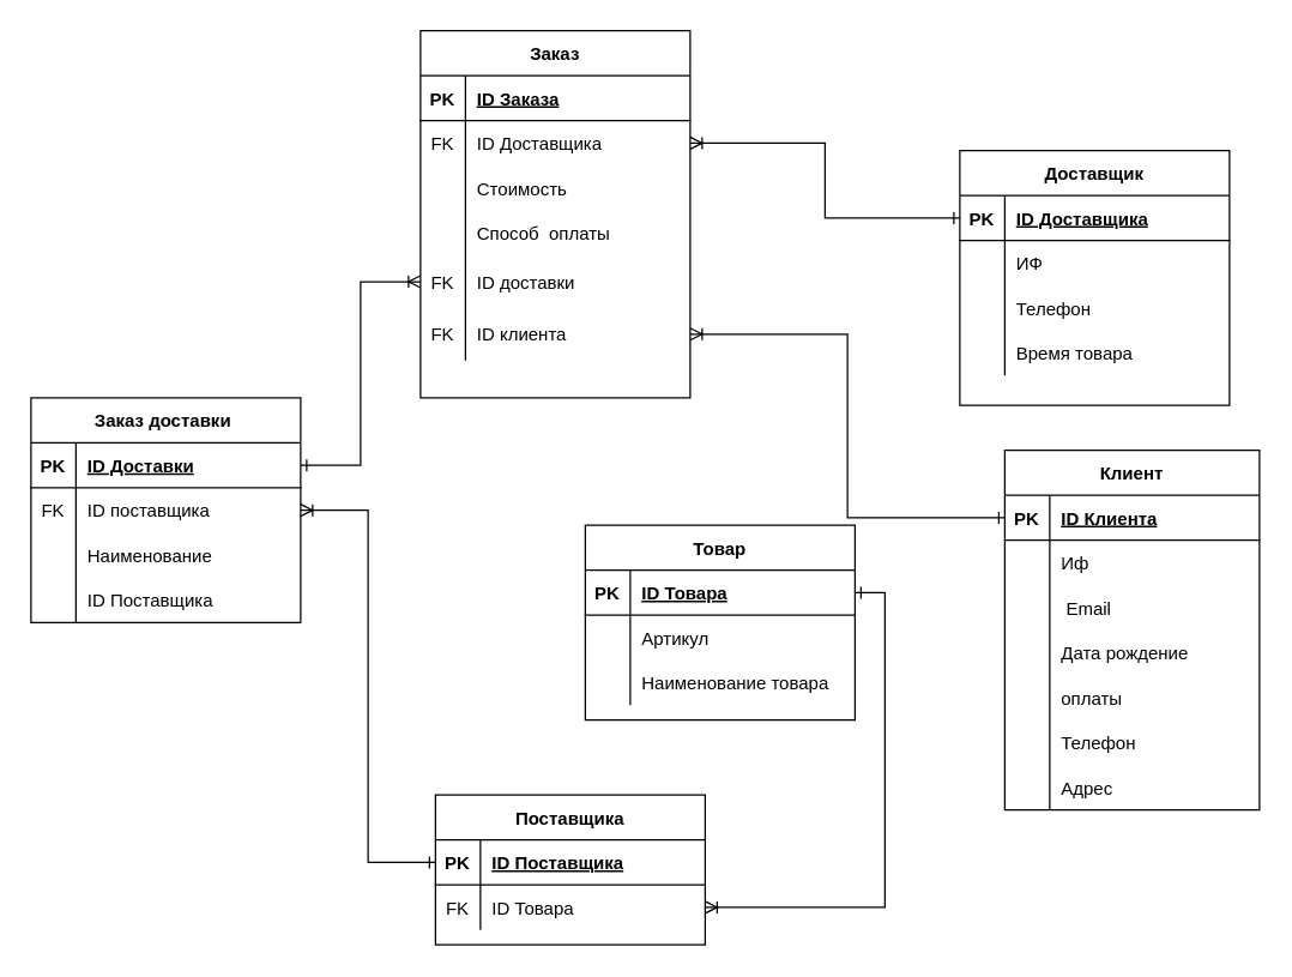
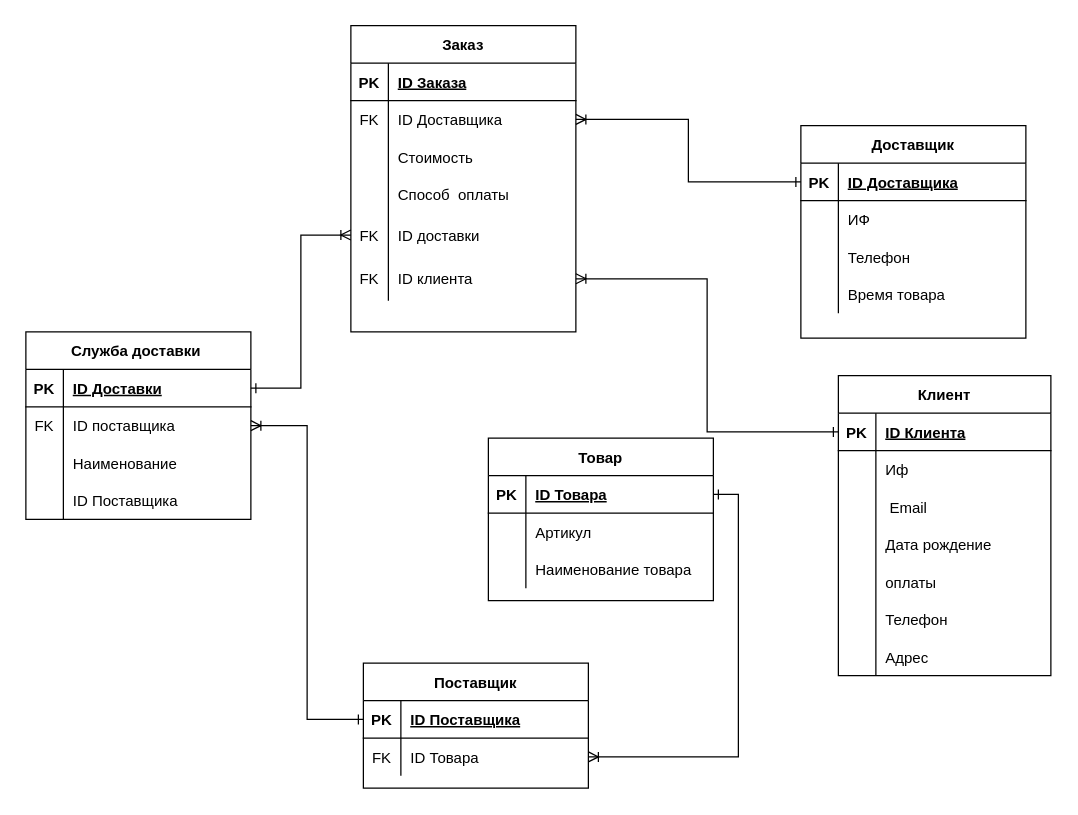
- <mxCell id="73" value="Заказ доставки " style="shape=table;startSize=30;container=1;collapsible=1;childLayout=tableLayout;fixedRows=1;rowLines=0;fontStyle=1;align=center;resizeLast=1;" vertex="1" parent="1"><mxGeometry x="20" y="265" width="180" height="150" as="geometry" /></mxCell>
+ <mxCell id="73" value="Служба доставки " style="shape=table;startSize=30;container=1;collapsible=1;childLayout=tableLayout;fixedRows=1;rowLines=0;fontStyle=1;align=center;resizeLast=1;" vertex="1" parent="1"><mxGeometry x="20" y="265" width="180" height="150" as="geometry" /></mxCell>
- <mxCell id="56" value="Поставщика" style="shape=table;startSize=30;container=1;collapsible=1;childLayout=tableLayout;fixedRows=1;rowLines=0;fontStyle=1;align=center;resizeLast=1;" vertex="1" parent="1"><mxGeometry x="290" y="530" width="180" height="100" as="geometry" /></mxCell>
+ <mxCell id="56" value="Поставщик" style="shape=table;startSize=30;container=1;collapsible=1;childLayout=tableLayout;fixedRows=1;rowLines=0;fontStyle=1;align=center;resizeLast=1;" vertex="1" parent="1"><mxGeometry x="290" y="530" width="180" height="100" as="geometry" /></mxCell>
